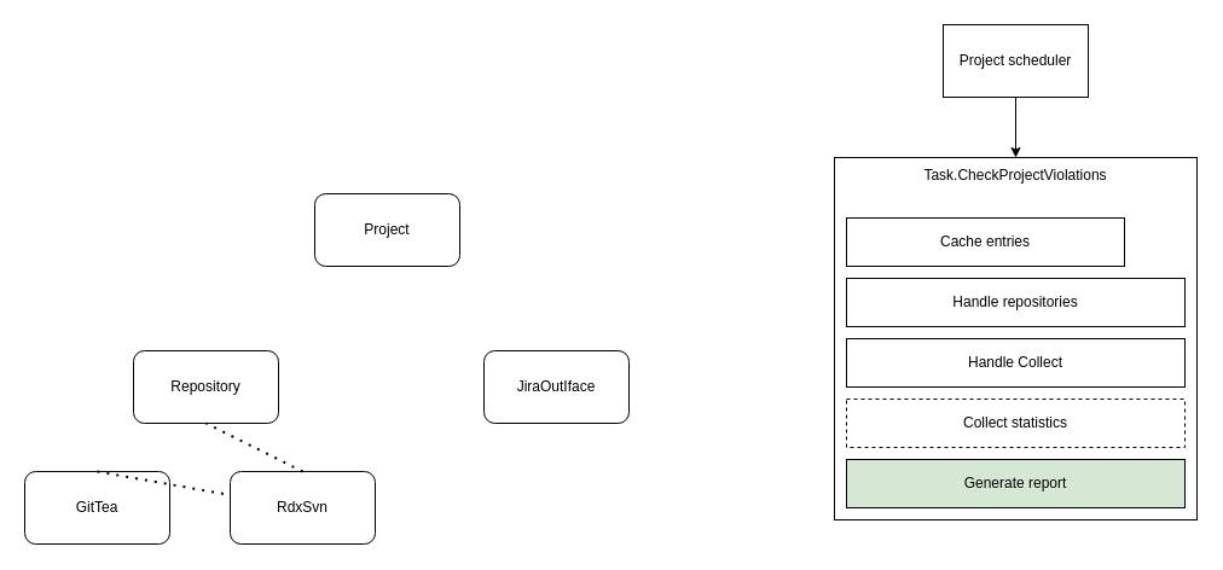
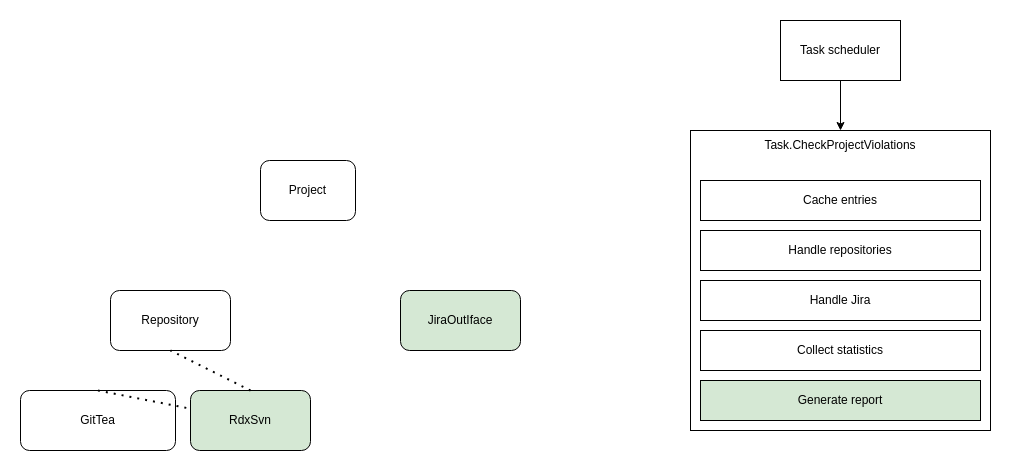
- <mxCell id="16" value="Project scheduler" style="rounded=0;whiteSpace=wrap;html=1;" vertex="1" parent="1"><mxGeometry x="780" y="20" width="120" height="60" as="geometry" /></mxCell>
+ <mxCell id="16" value="Task scheduler" style="rounded=0;whiteSpace=wrap;html=1;" vertex="1" parent="1"><mxGeometry x="780" y="20" width="120" height="60" as="geometry" /></mxCell>
- <mxCell id="8" value="Project" style="rounded=1;whiteSpace=wrap;html=1;" vertex="1" parent="1"><mxGeometry x="260" y="160" width="120" height="60" as="geometry" /></mxCell>
+ <mxCell id="8" value="Project" style="rounded=1;whiteSpace=wrap;html=1;" vertex="1" parent="1"><mxGeometry x="260" y="160" width="95" height="60" as="geometry" /></mxCell>
- <mxCell id="11" value="Cache entries" style="rounded=0;whiteSpace=wrap;html=1;" vertex="1" parent="1"><mxGeometry x="700" y="180" width="230" height="40" as="geometry" /></mxCell>
+ <mxCell id="11" value="Cache entries" style="rounded=0;whiteSpace=wrap;html=1;" vertex="1" parent="1"><mxGeometry x="700" width="280" height="40" as="geometry" y="180" /></mxCell>
- <mxCell id="13" value="Handle Collect" style="rounded=0;whiteSpace=wrap;html=1;" vertex="1" parent="1"><mxGeometry x="700" y="280" width="280" height="40" as="geometry" /></mxCell>
+ <mxCell id="13" value="Handle Jira" style="rounded=0;whiteSpace=wrap;html=1;" vertex="1" parent="1"><mxGeometry x="700" y="280" width="280" height="40" as="geometry" /></mxCell>
- <mxCell id="7" value="JiraOutIface" style="rounded=1;whiteSpace=wrap;html=1;" vertex="1" parent="1"><mxGeometry x="400" y="290" width="120" height="60" as="geometry" /></mxCell>
+ <mxCell id="7" value="JiraOutIface" style="rounded=1;whiteSpace=wrap;html=1;fillColor=#d5e8d4;" vertex="1" parent="1"><mxGeometry x="400" y="290" width="120" height="60" as="geometry" /></mxCell>
- <mxCell id="14" value="Collect statistics" style="rounded=0;whiteSpace=wrap;html=1;dashed=1;" vertex="1" parent="1"><mxGeometry x="700" y="330" width="280" height="40" as="geometry" /></mxCell>
+ <mxCell id="14" value="Collect statistics" style="rounded=0;whiteSpace=wrap;html=1;" vertex="1" parent="1"><mxGeometry x="700" y="330" width="280" height="40" as="geometry" /></mxCell>
- <mxCell id="3" value="GitTea" style="rounded=1;whiteSpace=wrap;html=1;" vertex="1" parent="1"><mxGeometry x="20" y="390" width="120" height="60" as="geometry" /></mxCell>
+ <mxCell id="3" value="GitTea" style="rounded=1;whiteSpace=wrap;html=1;" vertex="1" parent="1"><mxGeometry x="20" y="390" width="155" height="60" as="geometry" /></mxCell>
- <mxCell id="4" value="RdxSvn" style="rounded=1;whiteSpace=wrap;html=1;" vertex="1" parent="1"><mxGeometry x="190" y="390" width="120" height="60" as="geometry" /></mxCell>
+ <mxCell id="4" value="RdxSvn" style="rounded=1;whiteSpace=wrap;html=1;fillColor=#d5e8d4;" vertex="1" parent="1"><mxGeometry x="190" y="390" width="120" height="60" as="geometry" /></mxCell>
